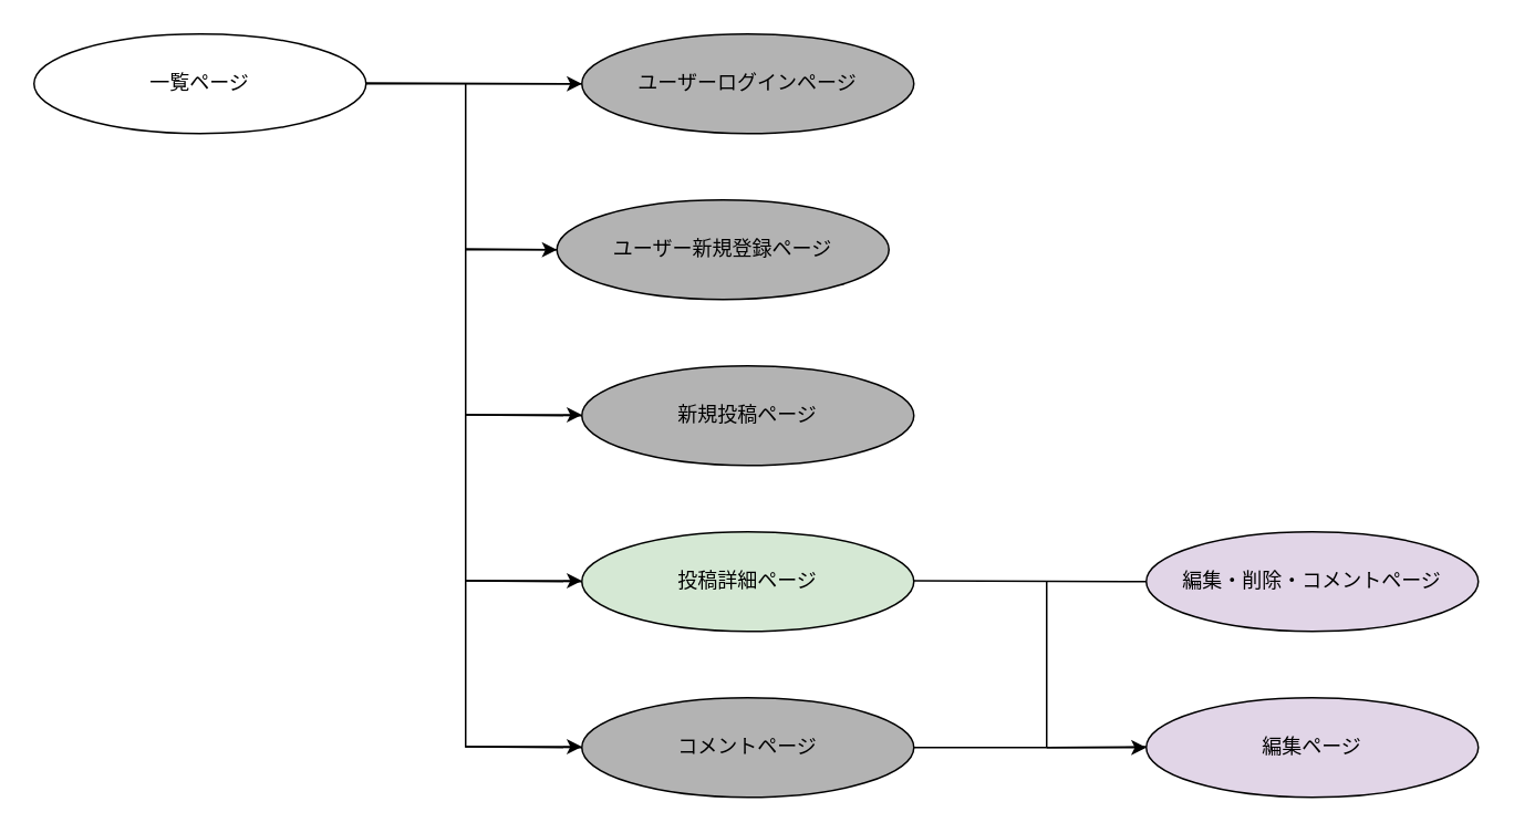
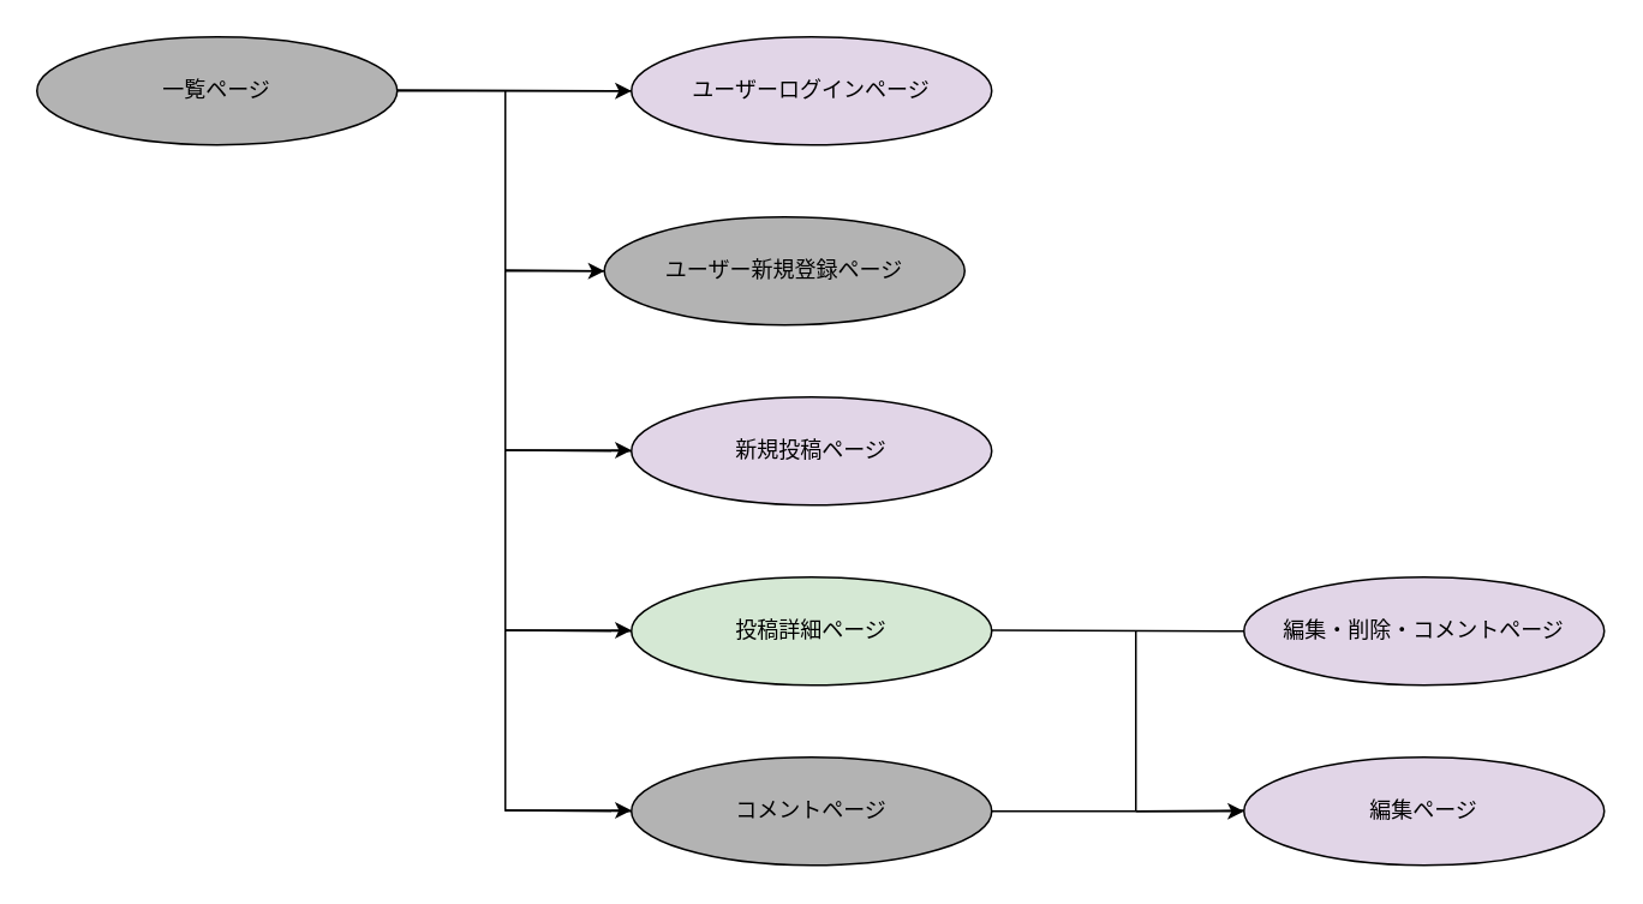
- <mxCell id="3" value="一覧ページ" style="ellipse;whiteSpace=wrap;html=1;align=center;fillColor=#ffffff;" parent="1" vertex="1"><mxGeometry x="20" y="20" width="200" height="60" as="geometry" /></mxCell>
+ <mxCell id="3" value="一覧ページ" style="ellipse;whiteSpace=wrap;html=1;align=center;fillColor=#B3B3B3;" parent="1" vertex="1"><mxGeometry x="20" y="20" width="200" height="60" as="geometry" /></mxCell>
- <mxCell id="4" value="ユーザーログインページ" style="ellipse;whiteSpace=wrap;html=1;align=center;fillColor=#B3B3B3;" parent="1" vertex="1"><mxGeometry x="350" y="20" width="200" height="60" as="geometry" /></mxCell>
+ <mxCell id="4" value="ユーザーログインページ" style="ellipse;whiteSpace=wrap;html=1;align=center;fillColor=#e1d5e7;" parent="1" vertex="1"><mxGeometry x="350" y="20" width="200" height="60" as="geometry" /></mxCell>
- <mxCell id="6" value="新規投稿ページ" style="ellipse;whiteSpace=wrap;html=1;align=center;fillColor=#B3B3B3;" parent="1" vertex="1"><mxGeometry x="350" y="220" width="200" height="60" as="geometry" /></mxCell>
+ <mxCell id="6" value="新規投稿ページ" style="ellipse;whiteSpace=wrap;html=1;align=center;fillColor=#e1d5e7;" parent="1" vertex="1"><mxGeometry x="350" y="220" width="200" height="60" as="geometry" /></mxCell>
